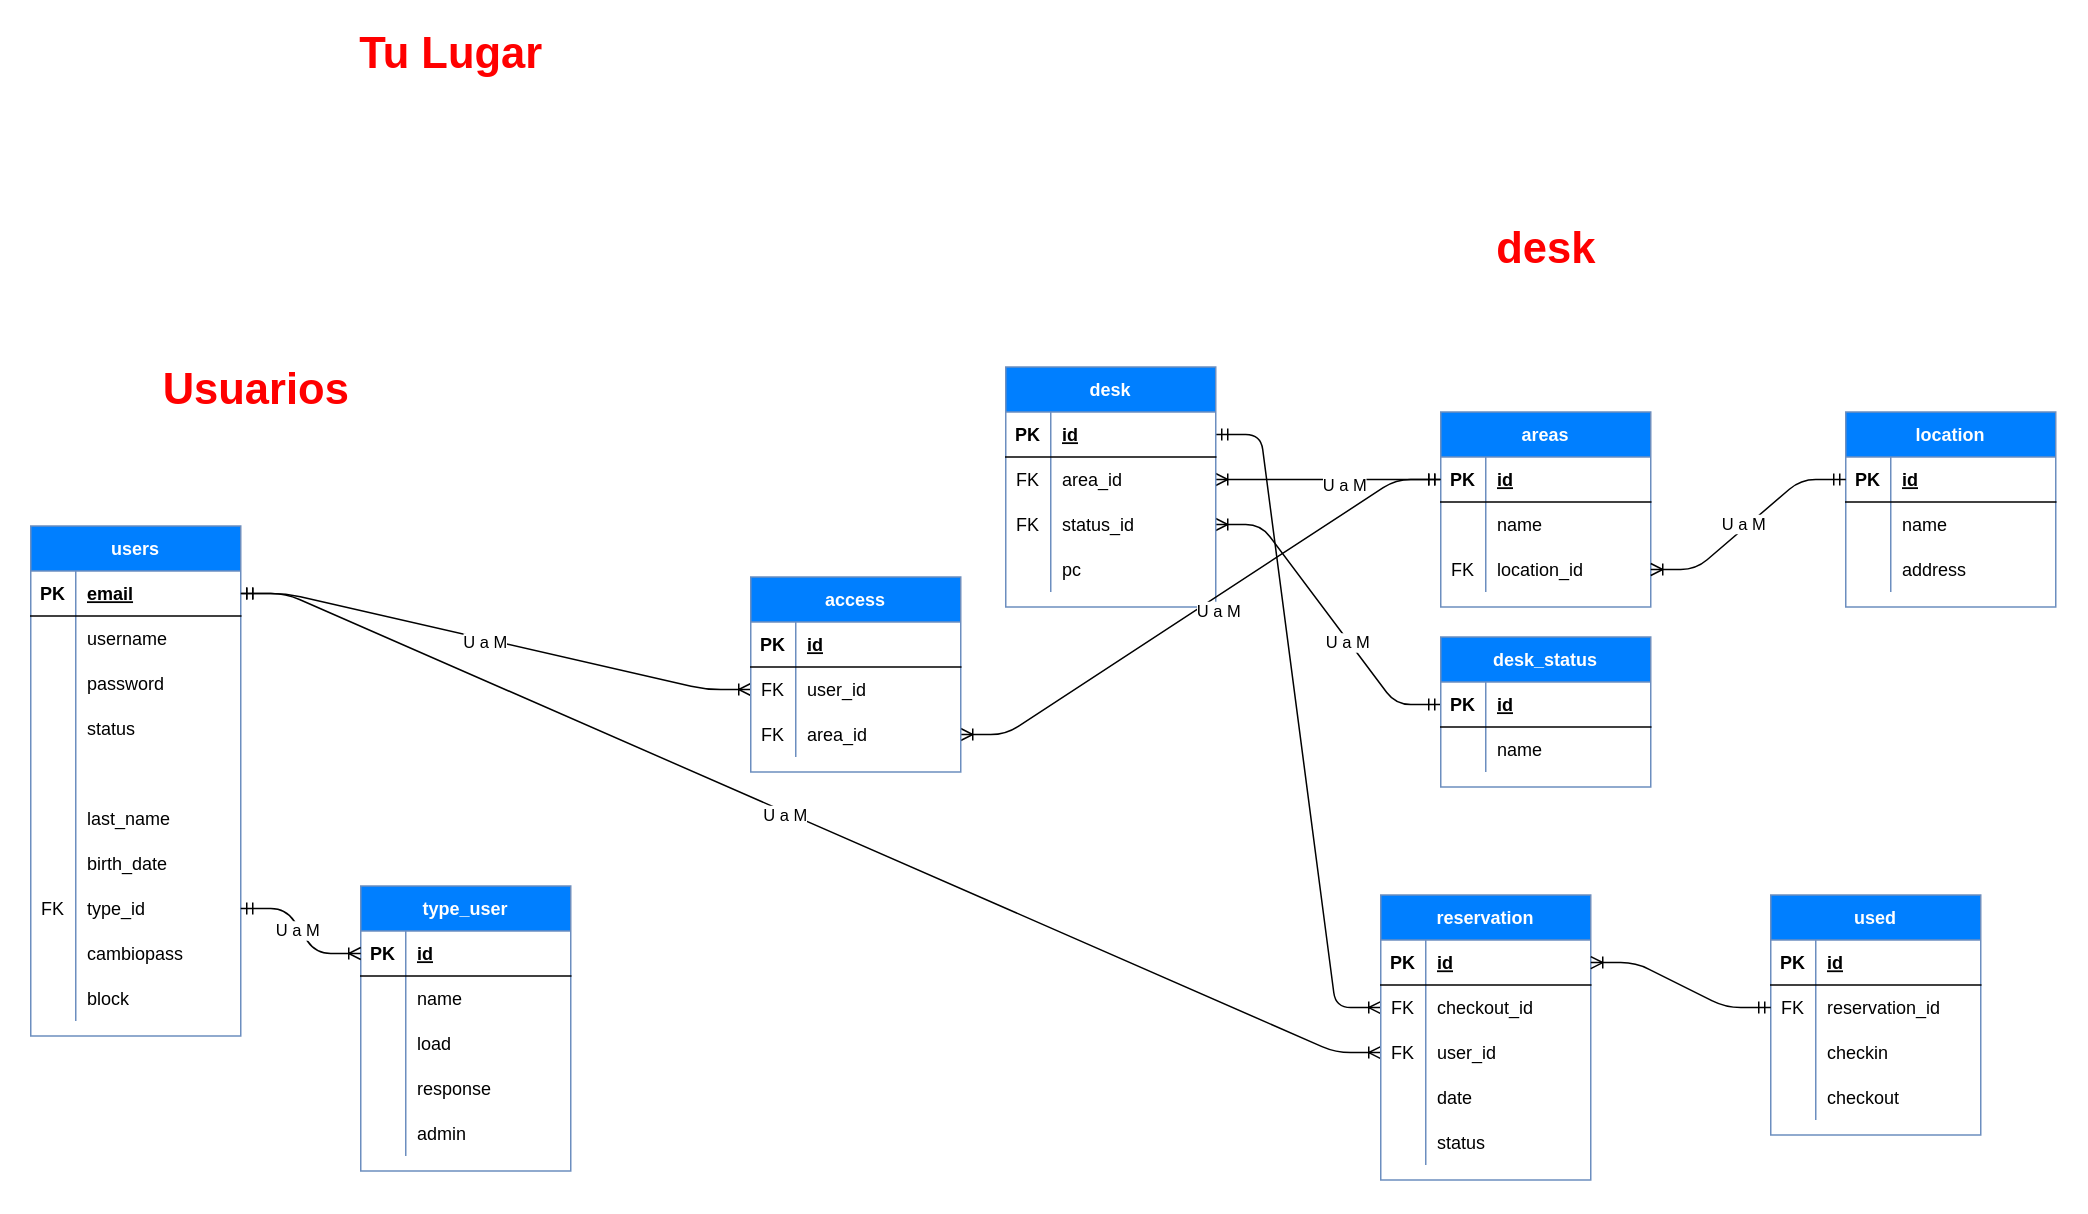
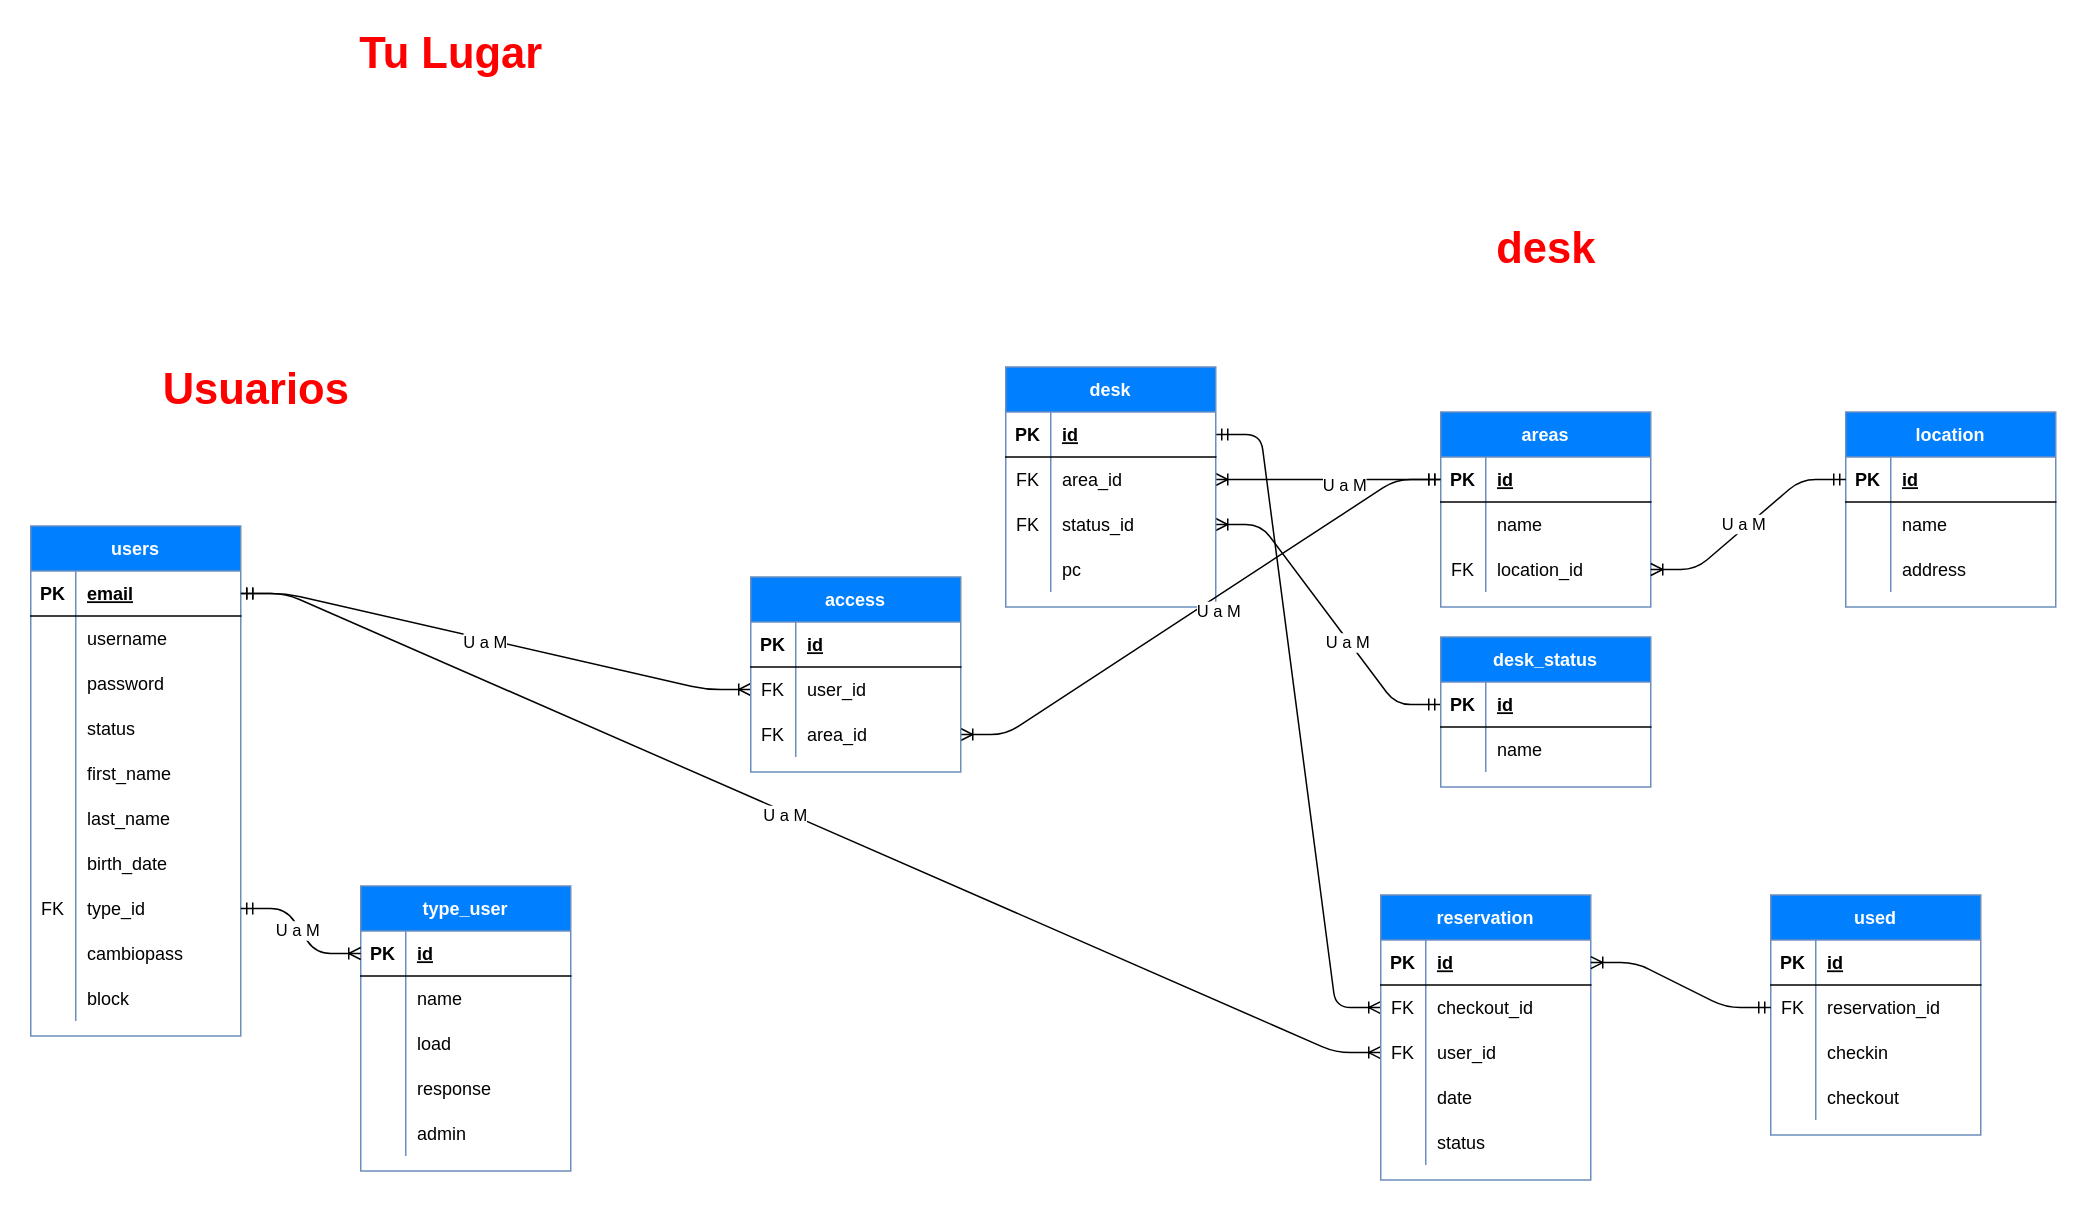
+ <mxCell id="86" value="first_name" style="shape=partialRectangle;connectable=0;fillColor=none;top=0;left=0;bottom=0;right=0;align=left;spacingLeft=6;overflow=hidden;" parent="84" vertex="1"><mxGeometry x="30" width="110" height="30" as="geometry" /></mxCell>
